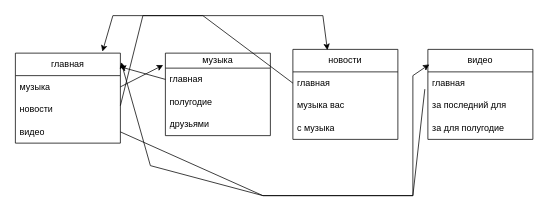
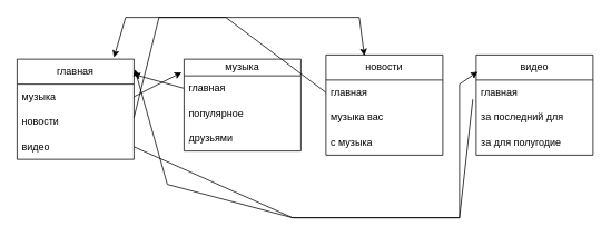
- <mxCell id="8" value="полугодие" style="text;strokeColor=none;fillColor=none;align=left;verticalAlign=middle;spacingLeft=4;spacingRight=4;overflow=hidden;points=[[0,0.5],[1,0.5]];portConstraint=eastwest;rotatable=0;whiteSpace=wrap;html=1;" vertex="1" parent="6"><mxGeometry y="50" width="140" height="30" as="geometry" /></mxCell>
+ <mxCell id="8" value="популярное" style="text;strokeColor=none;fillColor=none;align=left;verticalAlign=middle;spacingLeft=4;spacingRight=4;overflow=hidden;points=[[0,0.5],[1,0.5]];portConstraint=eastwest;rotatable=0;whiteSpace=wrap;html=1;" vertex="1" parent="6"><mxGeometry y="50" width="140" height="30" as="geometry" /></mxCell>
